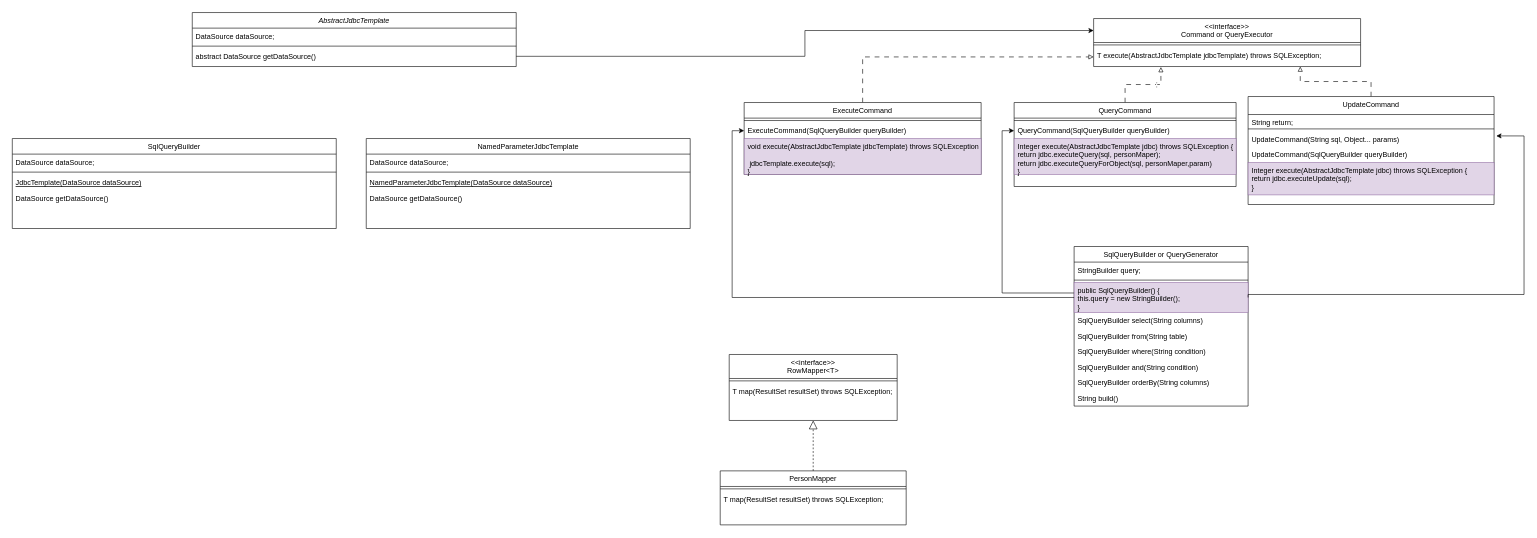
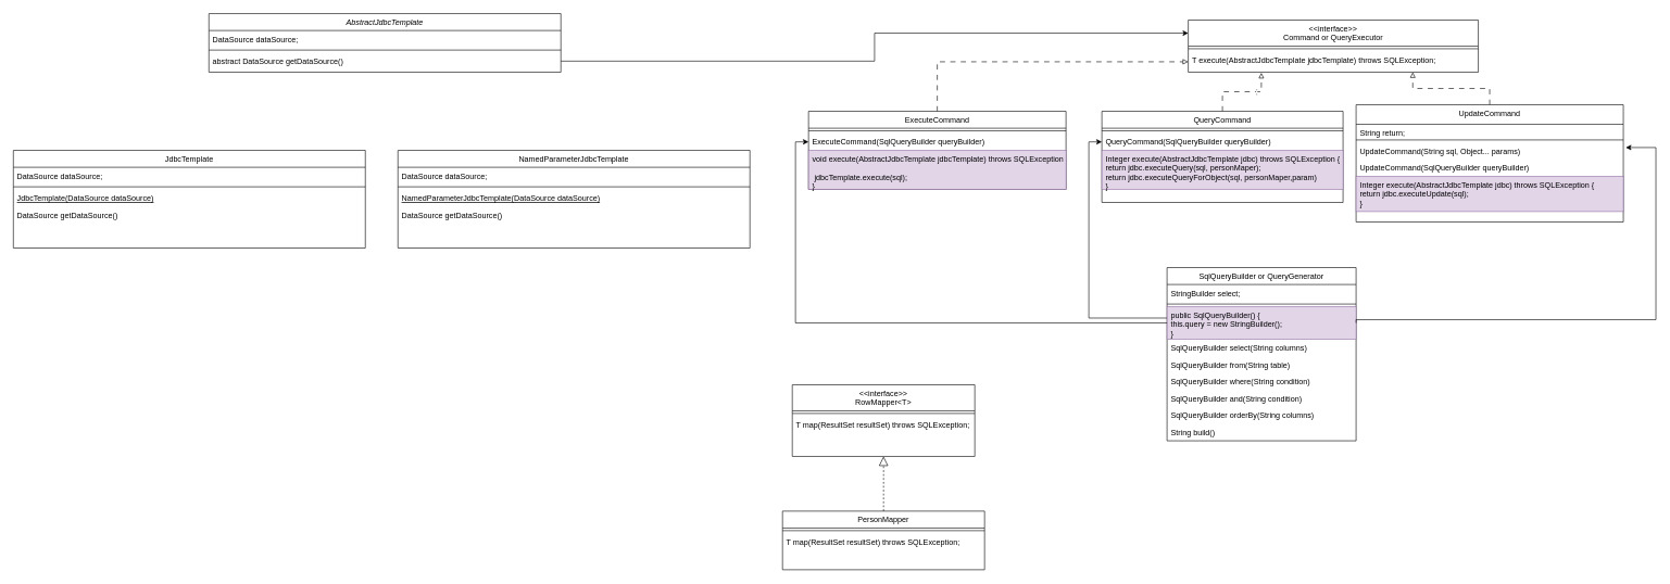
- <mxCell id="6" value="SqlQueryBuilder" style="swimlane;fontStyle=0;align=center;verticalAlign=top;childLayout=stackLayout;horizontal=1;startSize=26;horizontalStack=0;resizeParent=1;resizeLast=0;collapsible=1;marginBottom=0;rounded=0;shadow=0;strokeWidth=1;" parent="1" vertex="1"><mxGeometry x="20" y="230" width="540" height="150" as="geometry"><mxRectangle x="130" y="380" width="160" height="26" as="alternateBounds" /></mxGeometry></mxCell>
+ <mxCell id="6" value="JdbcTemplate" style="swimlane;fontStyle=0;align=center;verticalAlign=top;childLayout=stackLayout;horizontal=1;startSize=26;horizontalStack=0;resizeParent=1;resizeLast=0;collapsible=1;marginBottom=0;rounded=0;shadow=0;strokeWidth=1;" parent="1" vertex="1"><mxGeometry x="20" y="230" width="540" height="150" as="geometry"><mxRectangle x="130" y="380" width="160" height="26" as="alternateBounds" /></mxGeometry></mxCell>
- <mxCell id="19" value="StringBuilder query;" style="text;align=left;verticalAlign=top;spacingLeft=4;spacingRight=4;overflow=hidden;rotatable=0;points=[[0,0.5],[1,0.5]];portConstraint=eastwest;rounded=0;shadow=0;html=0;" parent="18" vertex="1"><mxGeometry y="26" width="290" height="26" as="geometry" /></mxCell>
+ <mxCell id="19" value="StringBuilder select;" style="text;align=left;verticalAlign=top;spacingLeft=4;spacingRight=4;overflow=hidden;rotatable=0;points=[[0,0.5],[1,0.5]];portConstraint=eastwest;rounded=0;shadow=0;html=0;" parent="18" vertex="1"><mxGeometry y="26" width="290" height="26" as="geometry" /></mxCell>
